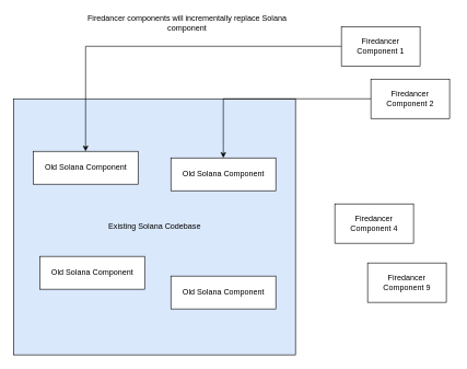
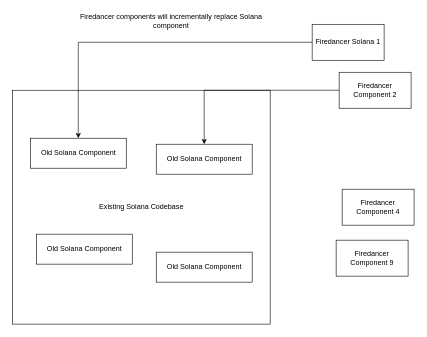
- <mxCell id="2" value="Firedancer Component 1&lt;br&gt;" style="rounded=0;whiteSpace=wrap;html=1;" vertex="1" parent="1"><mxGeometry x="520" y="40" width="120" height="60" as="geometry" /></mxCell>
+ <mxCell id="2" value="Firedancer Solana 1&lt;br&gt;" style="rounded=0;whiteSpace=wrap;html=1;" vertex="1" parent="1"><mxGeometry x="520" y="40" width="120" height="60" as="geometry" /></mxCell>
- <mxCell id="6" value="Firedancer Component 4" style="rounded=0;whiteSpace=wrap;html=1;" vertex="1" parent="1"><mxGeometry x="510" y="310" width="120" height="60" as="geometry" /></mxCell>
+ <mxCell id="6" value="Firedancer Component 4" style="rounded=0;whiteSpace=wrap;html=1;" vertex="1" parent="1"><mxGeometry x="570" y="315" width="120" height="60" as="geometry" /></mxCell>
- <mxCell id="3" value="Existing Solana Codebase&lt;br&gt;" style="html=1;fillColor=#dae8fc;" vertex="1" parent="1"><mxGeometry x="20" y="150" width="430" height="390" as="geometry" /></mxCell>
+ <mxCell id="3" value="Existing Solana Codebase&lt;br&gt;" style="html=1;" vertex="1" parent="1"><mxGeometry x="20" y="150" width="430" height="390" as="geometry" /></mxCell>
